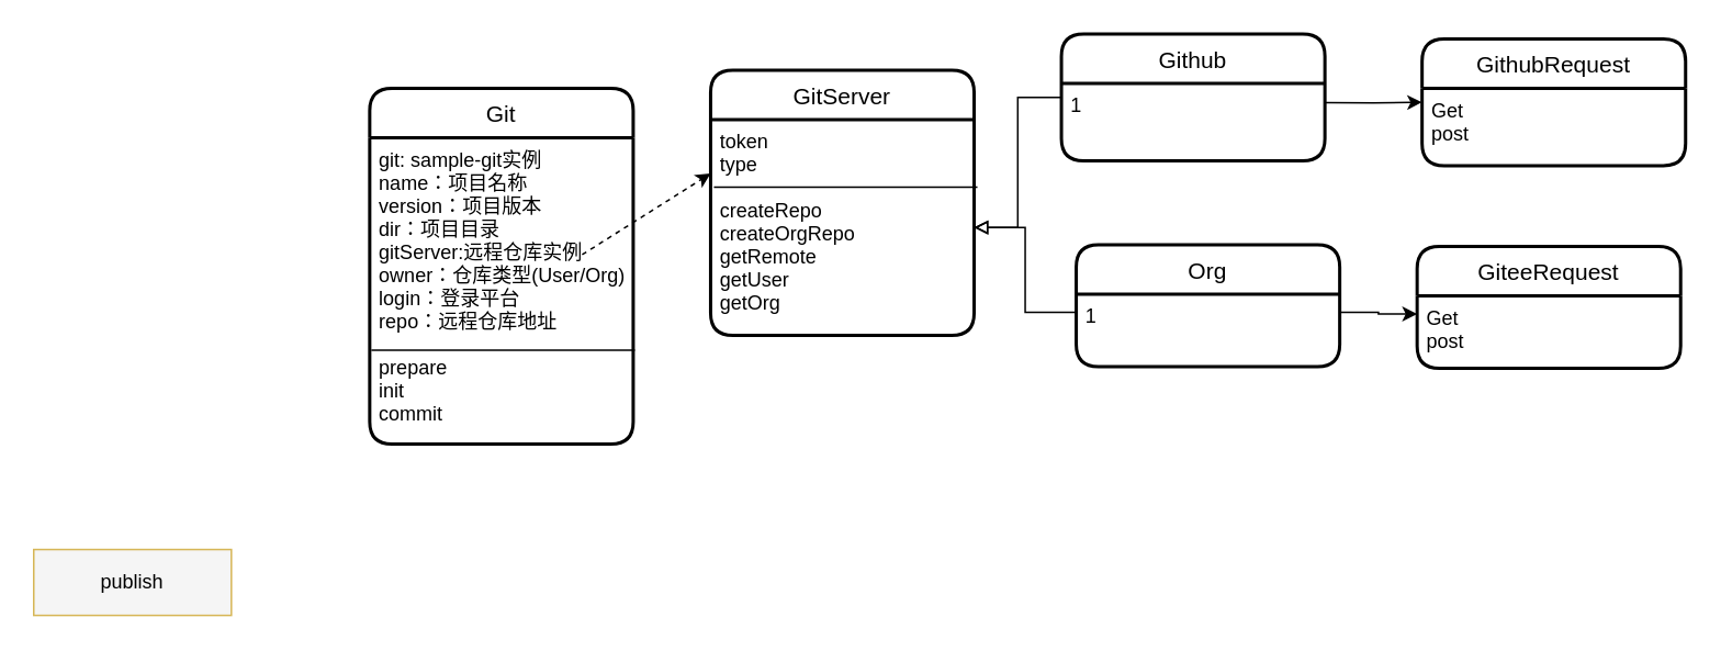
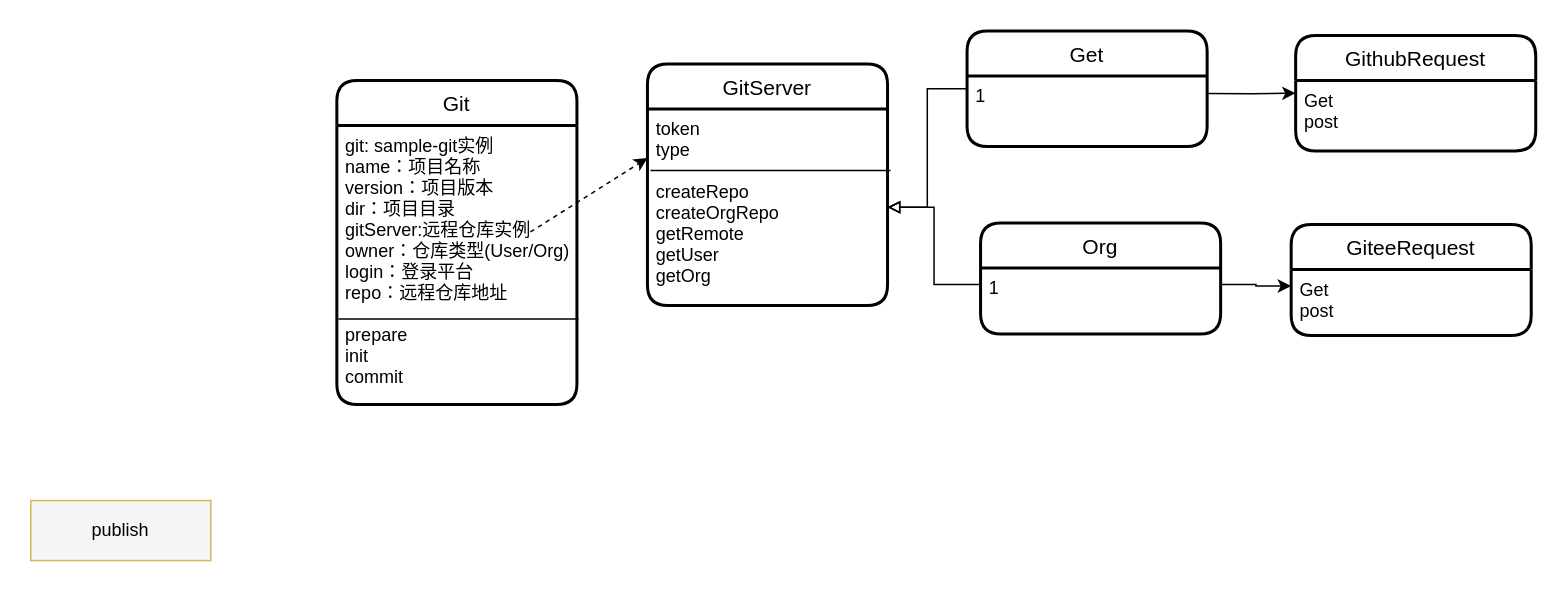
- <mxCell id="17" value="Github" style="swimlane;childLayout=stackLayout;horizontal=1;startSize=30;horizontalStack=0;rounded=1;fontSize=14;fontStyle=0;strokeWidth=2;resizeParent=0;resizeLast=1;shadow=0;dashed=0;align=center;" vertex="1" parent="1"><mxGeometry x="644" y="20" width="160" height="77" as="geometry" /></mxCell>
+ <mxCell id="17" value="Get" style="swimlane;childLayout=stackLayout;horizontal=1;startSize=30;horizontalStack=0;rounded=1;fontSize=14;fontStyle=0;strokeWidth=2;resizeParent=0;resizeLast=1;shadow=0;dashed=0;align=center;" vertex="1" parent="1"><mxGeometry x="644" y="20" width="160" height="77" as="geometry" /></mxCell>
